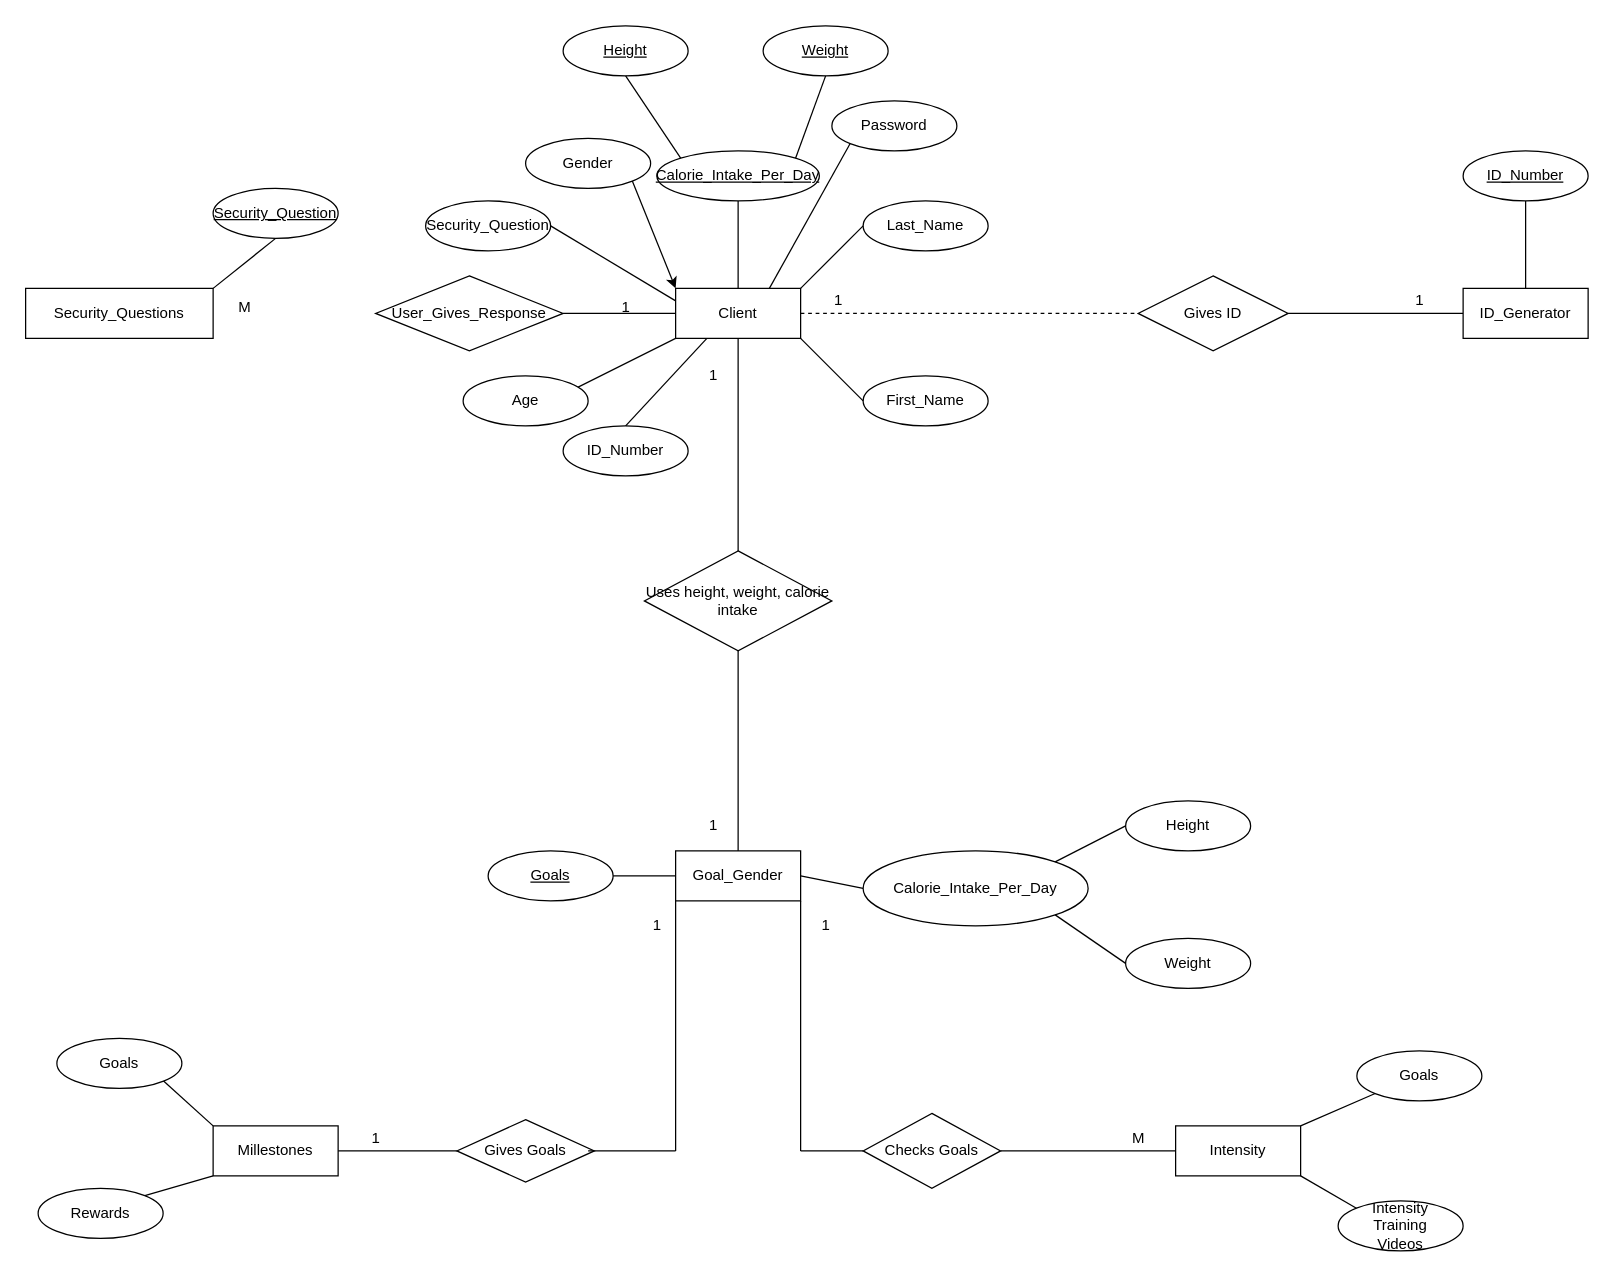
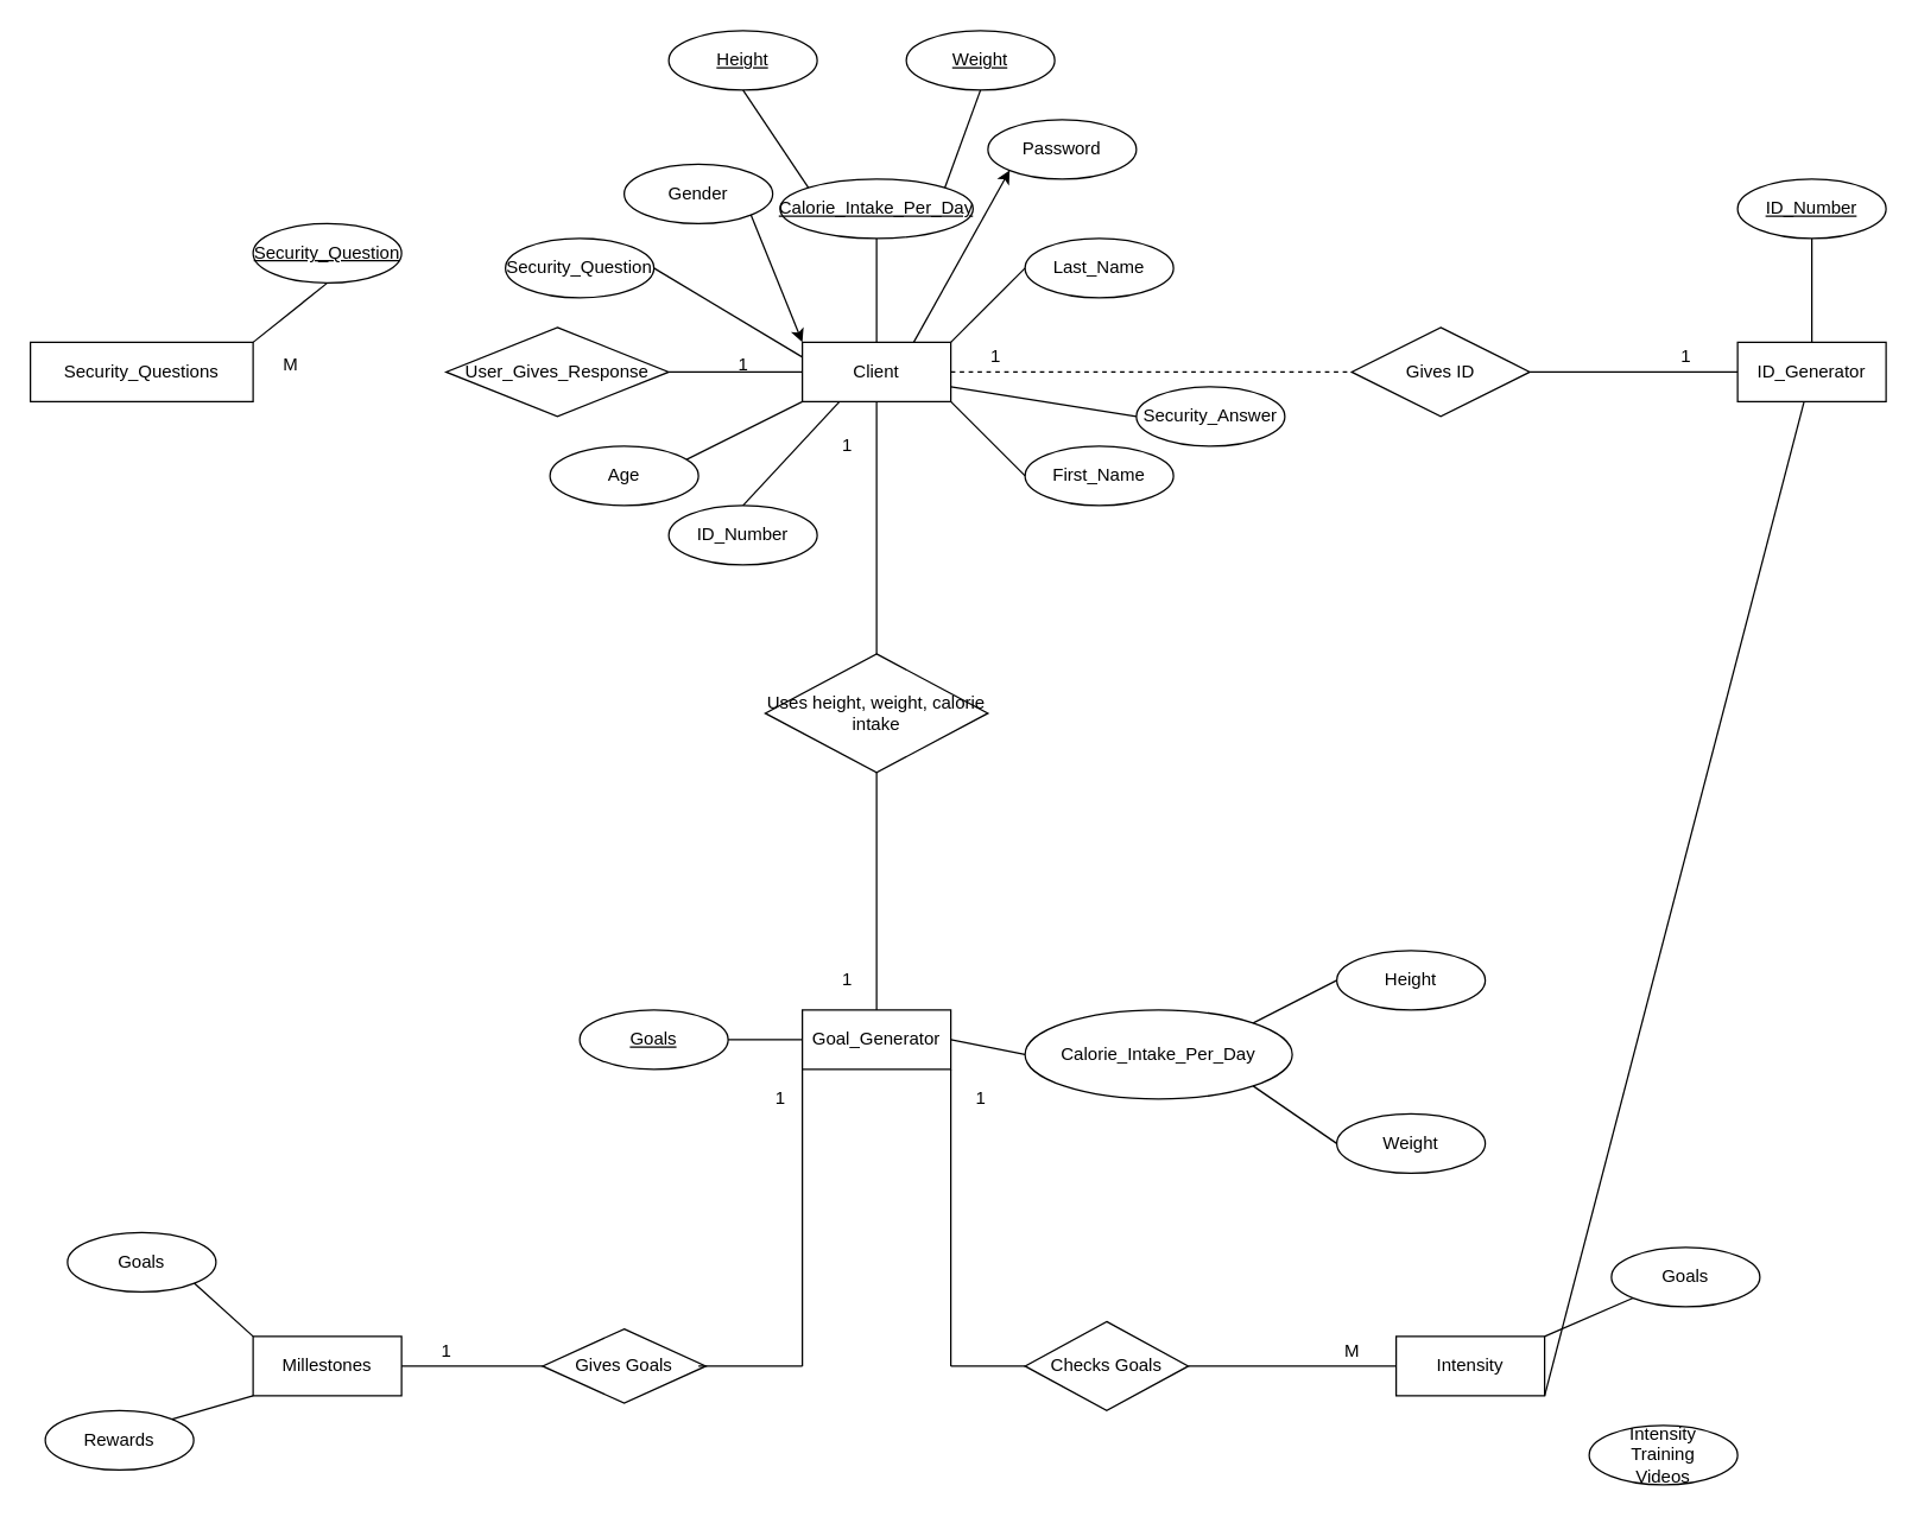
- <mxCell id="56" value="" style="endArrow=none;html=1;rounded=0;exitX=0.75;exitY=0;exitDx=0;exitDy=0;entryX=0;entryY=1;entryDx=0;entryDy=0;" edge="1" parent="1" source="7" target="16"><mxGeometry width="50" height="50" relative="1" as="geometry"><mxPoint x="600" y="310" as="sourcePoint" /><mxPoint x="650" y="260" as="targetPoint" /></mxGeometry></mxCell>
+ <mxCell id="56" value="" style="endArrow=classic;html=1;rounded=0;exitX=0.75;exitY=0;exitDx=0;exitDy=0;entryX=0;entryY=1;entryDx=0;entryDy=0;" edge="1" parent="1" source="7" target="16"><mxGeometry width="50" height="50" relative="1" as="geometry"><mxPoint x="600" y="310" as="sourcePoint" /><mxPoint x="650" y="260" as="targetPoint" /></mxGeometry></mxCell>
+ <mxCell id="64" value="" style="endArrow=none;html=1;rounded=0;exitX=1;exitY=0.75;exitDx=0;exitDy=0;entryX=0;entryY=0.5;entryDx=0;entryDy=0;" edge="1" parent="1" source="7" target="62"><mxGeometry width="50" height="50" relative="1" as="geometry"><mxPoint x="640" y="290" as="sourcePoint" /><mxPoint x="690" y="240" as="targetPoint" /></mxGeometry></mxCell>
+ <mxCell id="62" value="Security_Answer" style="ellipse;whiteSpace=wrap;html=1;align=center;" vertex="1" parent="1"><mxGeometry x="765" y="260" width="100" height="40" as="geometry" /></mxCell>
- <mxCell id="28" value="Goal_Gender" style="whiteSpace=wrap;html=1;align=center;" vertex="1" parent="1"><mxGeometry x="540" y="680" width="100" height="40" as="geometry" /></mxCell>
+ <mxCell id="28" value="Goal_Generator" style="whiteSpace=wrap;html=1;align=center;" vertex="1" parent="1"><mxGeometry x="540" y="680" width="100" height="40" as="geometry" /></mxCell>
- <mxCell id="51" value="" style="endArrow=none;html=1;rounded=0;exitX=1;exitY=1;exitDx=0;exitDy=0;entryX=0;entryY=0;entryDx=0;entryDy=0;" edge="1" parent="1" source="46" target="49"><mxGeometry width="50" height="50" relative="1" as="geometry"><mxPoint x="1200" y="920" as="sourcePoint" /><mxPoint x="1250" y="870" as="targetPoint" /></mxGeometry></mxCell>
+ <mxCell id="51" value="" style="endArrow=none;html=1;rounded=0;exitX=1;exitY=1;exitDx=0;exitDy=0;" edge="1" parent="1" source="46" target="21"><mxGeometry width="50" height="50" relative="1" as="geometry"><mxPoint x="1200" y="920" as="sourcePoint" /><mxPoint x="1250" y="870" as="targetPoint" /></mxGeometry></mxCell>
